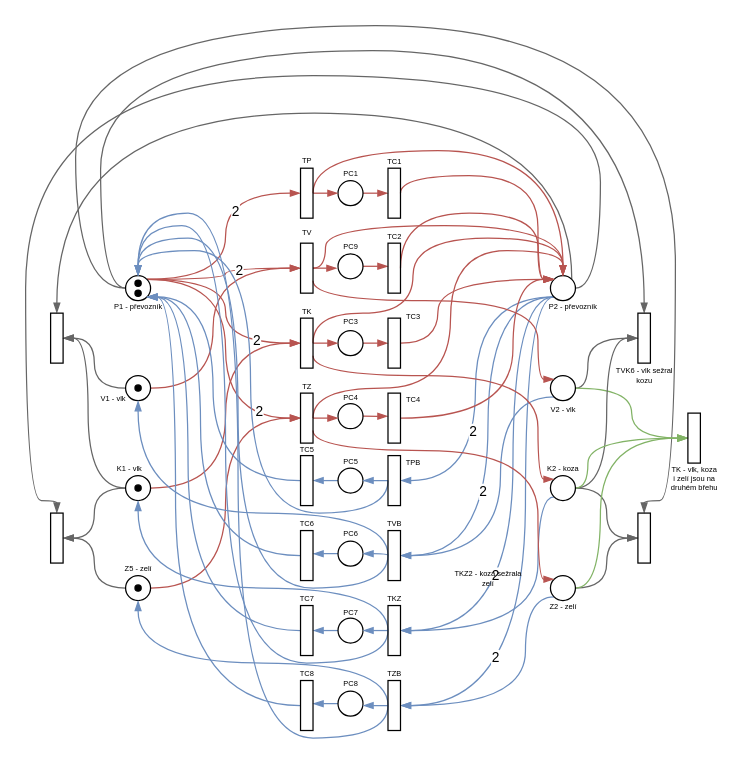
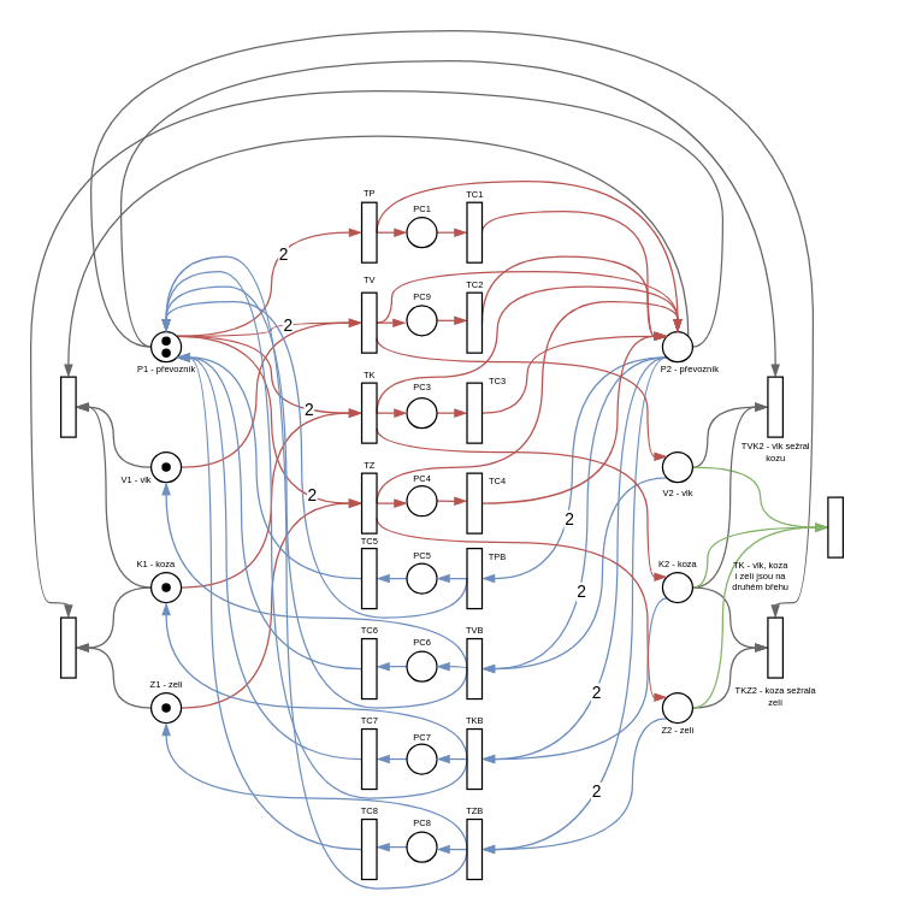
- <mxCell id="119" value="&lt;font style=&quot;font-size: 6px ; line-height: 110%&quot;&gt;TVK6 - vlk sežral &lt;br style=&quot;font-size: 6px&quot;&gt;kozu&lt;/font&gt;" style="text;html=1;strokeColor=none;fillColor=none;align=center;verticalAlign=middle;rounded=0;spacing=2;fontSize=6;" vertex="1" parent="1"><mxGeometry x="495" y="290" width="40" height="20" as="geometry" /></mxCell>
+ <mxCell id="119" value="&lt;font style=&quot;font-size: 6px ; line-height: 110%&quot;&gt;TVK2 - vlk sežral &lt;br style=&quot;font-size: 6px&quot;&gt;kozu&lt;/font&gt;" style="text;html=1;strokeColor=none;fillColor=none;align=center;verticalAlign=middle;rounded=0;spacing=2;fontSize=6;" vertex="1" parent="1"><mxGeometry x="495" y="290" width="40" height="20" as="geometry" /></mxCell>
- <mxCell id="126" value="K1 - vlk" style="text;html=1;strokeColor=none;fillColor=none;align=center;verticalAlign=middle;rounded=0;spacing=2;fontSize=6;" vertex="1" parent="1"><mxGeometry x="85" y="370" width="35" height="10" as="geometry" /></mxCell>
+ <mxCell id="126" value="K1 - koza" style="text;html=1;strokeColor=none;fillColor=none;align=center;verticalAlign=middle;rounded=0;spacing=2;fontSize=6;" vertex="1" parent="1"><mxGeometry x="85" y="370" width="35" height="10" as="geometry" /></mxCell>
- <mxCell id="121" value="TK - vlk, koza&lt;br&gt;i zelí jsou na&lt;br&gt;druhém břehu" style="text;html=1;strokeColor=none;fillColor=none;align=center;verticalAlign=middle;rounded=0;spacing=2;fontSize=6;" vertex="1" parent="1"><mxGeometry x="535" y="372.5" width="40" height="20" as="geometry" /></mxCell>
+ <mxCell id="121" value="TK - vlk, koza&lt;br&gt;i zelí jsou na&lt;br&gt;druhém břehu" style="text;html=1;strokeColor=none;fillColor=none;align=center;verticalAlign=middle;rounded=0;spacing=2;fontSize=6;" vertex="1" parent="1"><mxGeometry x="485" y="372.5" width="40" height="20" as="geometry" /></mxCell>
- <mxCell id="128" value="Z5 - zelí" style="text;html=1;strokeColor=none;fillColor=none;align=center;verticalAlign=middle;rounded=0;spacing=2;fontSize=6;" vertex="1" parent="1"><mxGeometry x="92.5" y="450" width="35" height="10" as="geometry" /></mxCell>
+ <mxCell id="128" value="Z1 - zelí" style="text;html=1;strokeColor=none;fillColor=none;align=center;verticalAlign=middle;rounded=0;spacing=2;fontSize=6;" vertex="1" parent="1"><mxGeometry x="92.5" y="450" width="35" height="10" as="geometry" /></mxCell>
- <mxCell id="120" value="TKZ2 - koza sežrala&lt;br&gt;zelí" style="text;html=1;strokeColor=none;fillColor=none;align=center;verticalAlign=middle;rounded=0;spacing=2;fontSize=6;" vertex="1" parent="1"><mxGeometry x="370" y="452.5" width="40" height="20" as="geometry" /></mxCell>
+ <mxCell id="120" value="TKZ2 - koza sežrala&lt;br&gt;zelí" style="text;html=1;strokeColor=none;fillColor=none;align=center;verticalAlign=middle;rounded=0;spacing=2;fontSize=6;" vertex="1" parent="1"><mxGeometry x="495" y="452.5" width="40" height="20" as="geometry" /></mxCell>
- <mxCell id="148" value="TKZ" style="text;html=1;strokeColor=none;fillColor=none;align=center;verticalAlign=middle;rounded=0;spacing=2;fontSize=6;" vertex="1" parent="1"><mxGeometry x="305" y="473" width="20" height="11" as="geometry" /></mxCell>
+ <mxCell id="148" value="TKB" style="text;html=1;strokeColor=none;fillColor=none;align=center;verticalAlign=middle;rounded=0;spacing=2;fontSize=6;" vertex="1" parent="1"><mxGeometry x="305" y="473" width="20" height="11" as="geometry" /></mxCell>
